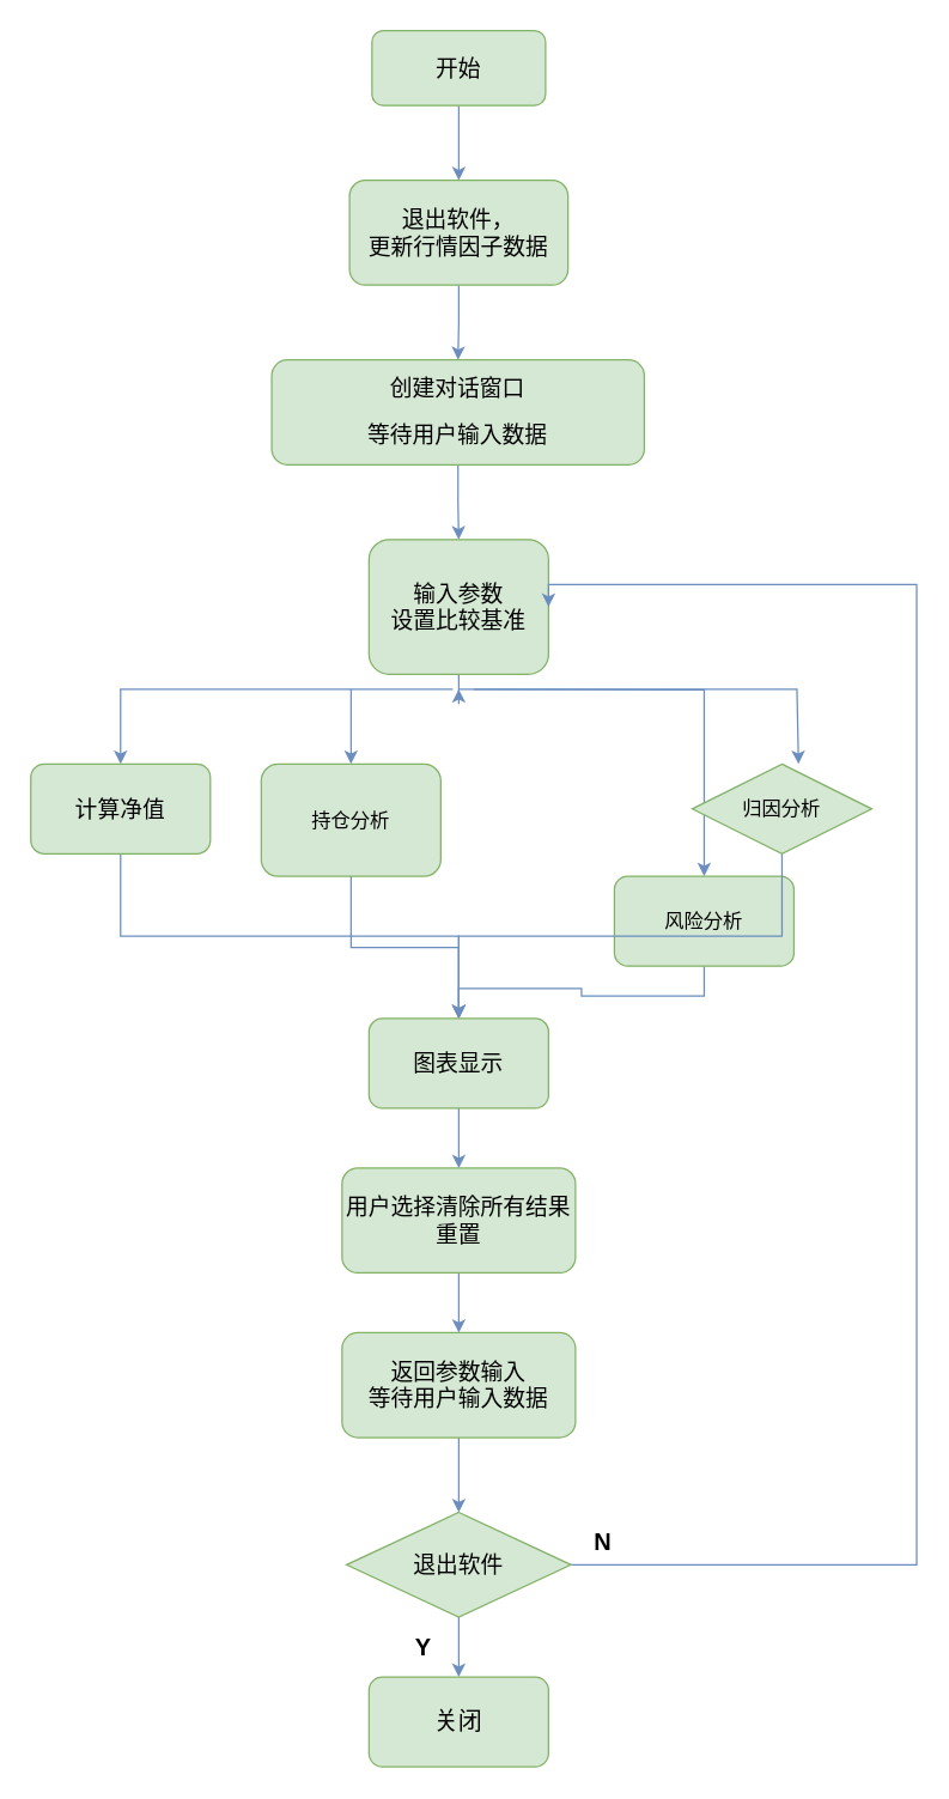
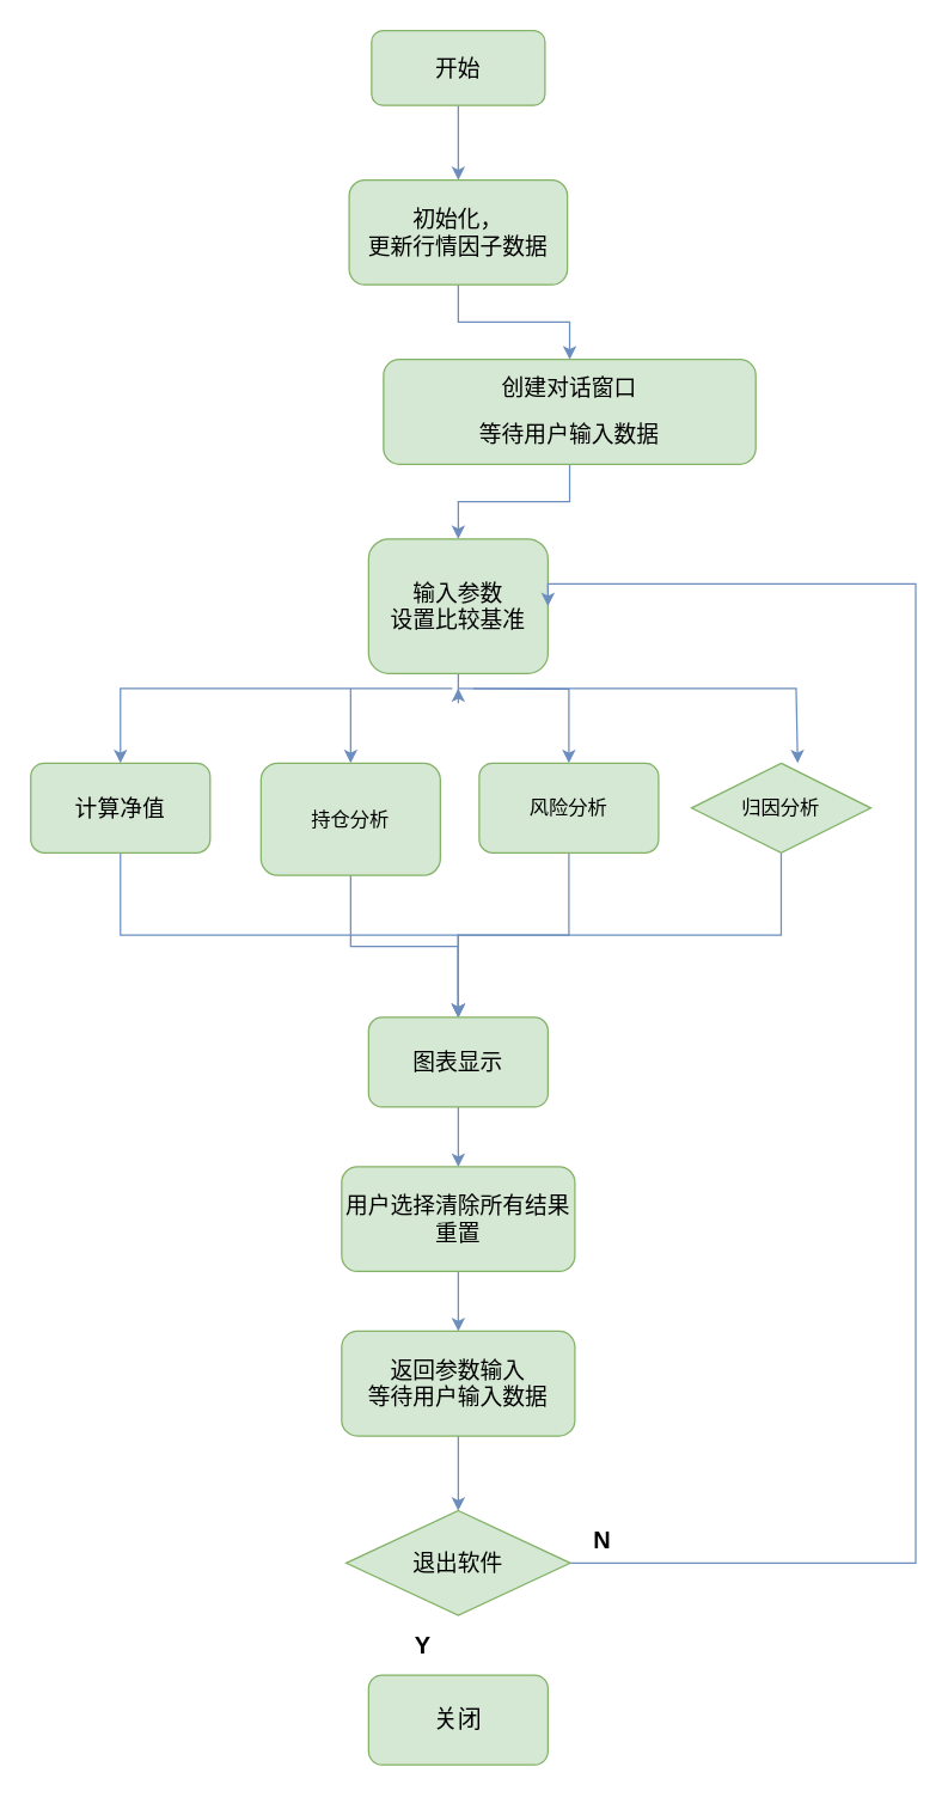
- <mxCell id="5" value="&lt;font style=&quot;font-size: 15px;&quot;&gt;退出软件，&lt;br&gt;更新行情因子数据&lt;/font&gt;" style="rounded=1;whiteSpace=wrap;html=1;fillColor=#d5e8d4;strokeColor=#82b366;" vertex="1" parent="1"><mxGeometry x="233" y="120" width="146" height="70" as="geometry" /></mxCell>
+ <mxCell id="5" value="&lt;font style=&quot;font-size: 15px;&quot;&gt;初始化，&lt;br&gt;更新行情因子数据&lt;/font&gt;" style="rounded=1;whiteSpace=wrap;html=1;fillColor=#d5e8d4;strokeColor=#82b366;" vertex="1" parent="1"><mxGeometry x="233" y="120" width="146" height="70" as="geometry" /></mxCell>
- <mxCell id="7" value="&lt;p align=&quot;center&quot; class=&quot;MsoNormal&quot;&gt;&lt;span&gt;&lt;font style=&quot;font-size: 15px;&quot;&gt;创建对话窗口&lt;/font&gt;&lt;/span&gt;&lt;/p&gt;&lt;p align=&quot;center&quot; class=&quot;MsoNormal&quot;&gt;&lt;span&gt;&lt;font style=&quot;font-size: 15px;&quot;&gt;等待用户输入数据&lt;/font&gt;&lt;/span&gt;&lt;span lang=&quot;EN-US&quot;&gt;&lt;/span&gt;&lt;/p&gt;" style="rounded=1;whiteSpace=wrap;html=1;glass=0;fontSize=13;fillColor=#d5e8d4;strokeColor=#82b366;" vertex="1" parent="1"><mxGeometry x="181" y="240" width="249" height="70" as="geometry" /></mxCell>
+ <mxCell id="7" value="&lt;p align=&quot;center&quot; class=&quot;MsoNormal&quot;&gt;&lt;span&gt;&lt;font style=&quot;font-size: 15px;&quot;&gt;创建对话窗口&lt;/font&gt;&lt;/span&gt;&lt;/p&gt;&lt;p align=&quot;center&quot; class=&quot;MsoNormal&quot;&gt;&lt;span&gt;&lt;font style=&quot;font-size: 15px;&quot;&gt;等待用户输入数据&lt;/font&gt;&lt;/span&gt;&lt;span lang=&quot;EN-US&quot;&gt;&lt;/span&gt;&lt;/p&gt;" style="rounded=1;whiteSpace=wrap;html=1;glass=0;fontSize=13;fillColor=#d5e8d4;strokeColor=#82b366;" vertex="1" parent="1"><mxGeometry x="256" y="240" width="249" height="70" as="geometry" /></mxCell>
- <mxCell id="19" value="风险分析" style="whiteSpace=wrap;html=1;fontSize=13;rounded=1;glass=0;fillColor=#d5e8d4;strokeColor=#82b366;" vertex="1" parent="1"><mxGeometry x="410" y="585" width="120" height="60" as="geometry" /></mxCell>
+ <mxCell id="19" value="风险分析" style="whiteSpace=wrap;html=1;fontSize=13;rounded=1;glass=0;fillColor=#d5e8d4;strokeColor=#82b366;" vertex="1" parent="1"><mxGeometry x="320" y="510" width="120" height="60" as="geometry" /></mxCell>
- <mxCell id="29" style="edgeStyle=orthogonalEdgeStyle;rounded=0;orthogonalLoop=1;jettySize=auto;html=1;exitX=0.5;exitY=1;exitDx=0;exitDy=0;entryX=0.5;entryY=0;entryDx=0;entryDy=0;fontSize=16;fillColor=#dae8fc;strokeColor=#6c8ebf;" edge="1" parent="1" source="30" target="32"><mxGeometry relative="1" as="geometry" /></mxCell>
